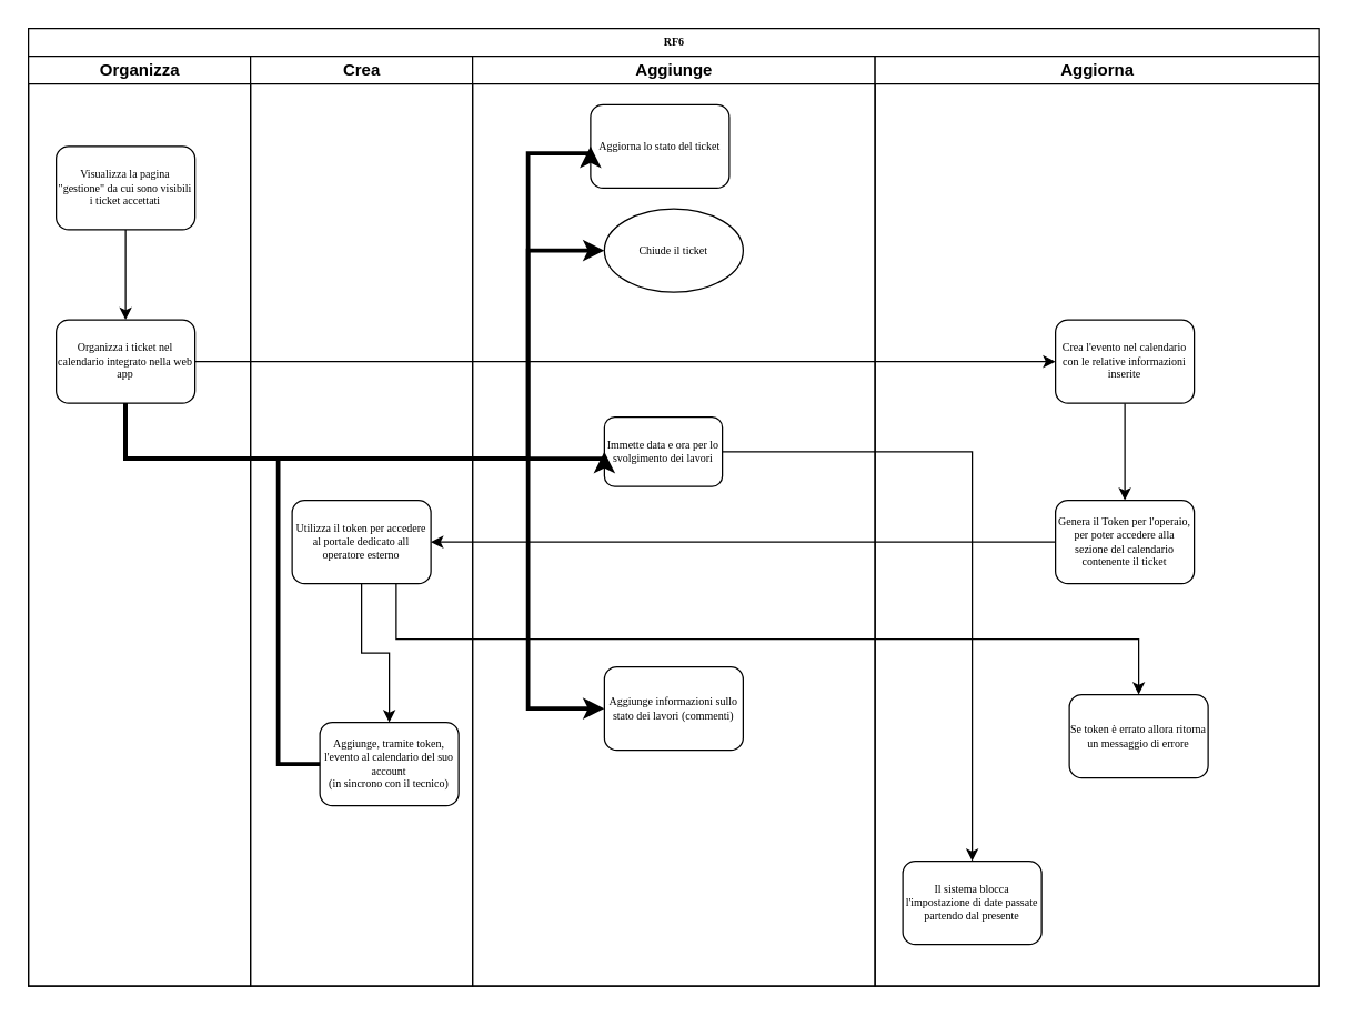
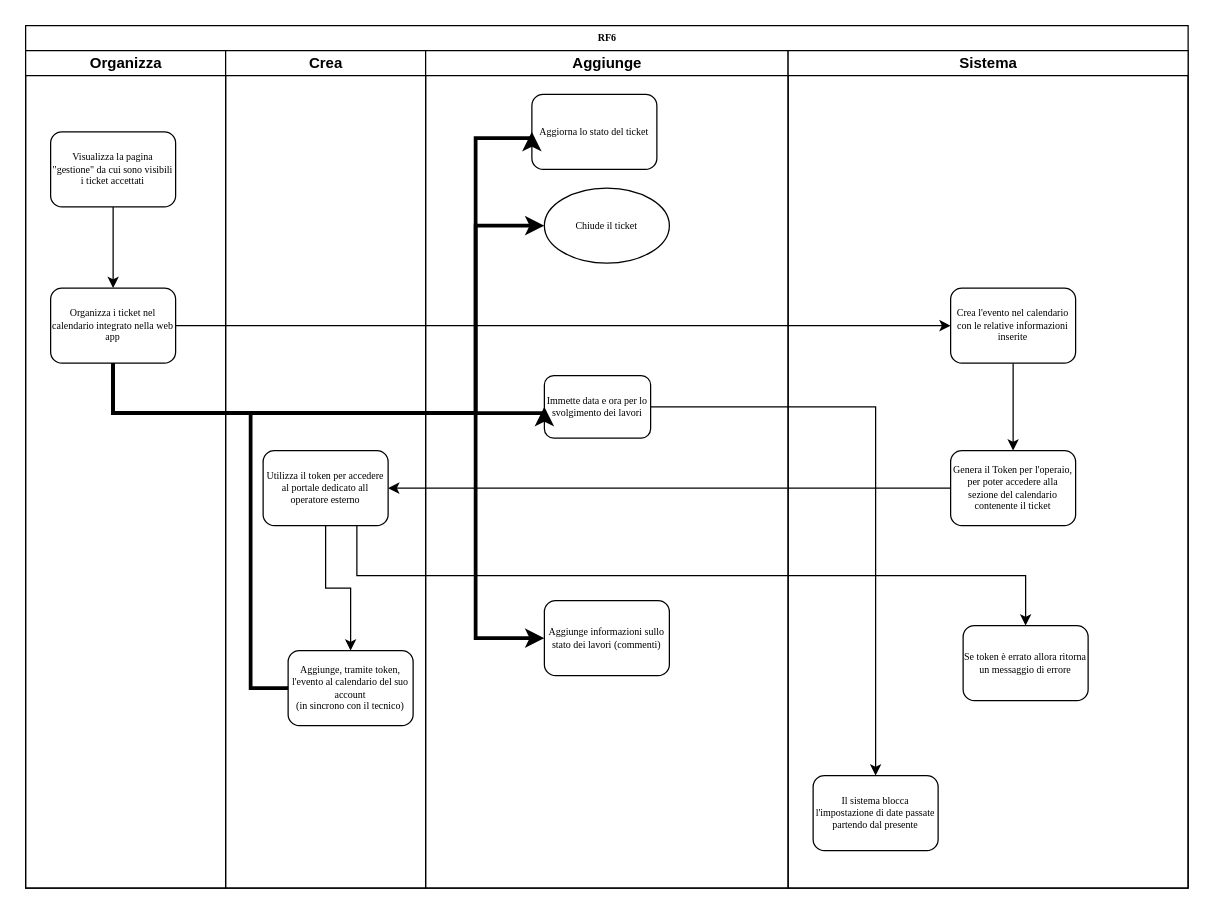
- <mxCell id="19" value="Aggiorna" style="swimlane;html=1;startSize=20;" vertex="1" parent="2"><mxGeometry x="610" y="20" width="320" height="670" as="geometry" /></mxCell>
+ <mxCell id="19" value="Sistema" style="swimlane;html=1;startSize=20;" vertex="1" parent="2"><mxGeometry x="610" y="20" width="320" height="670" as="geometry" /></mxCell>
